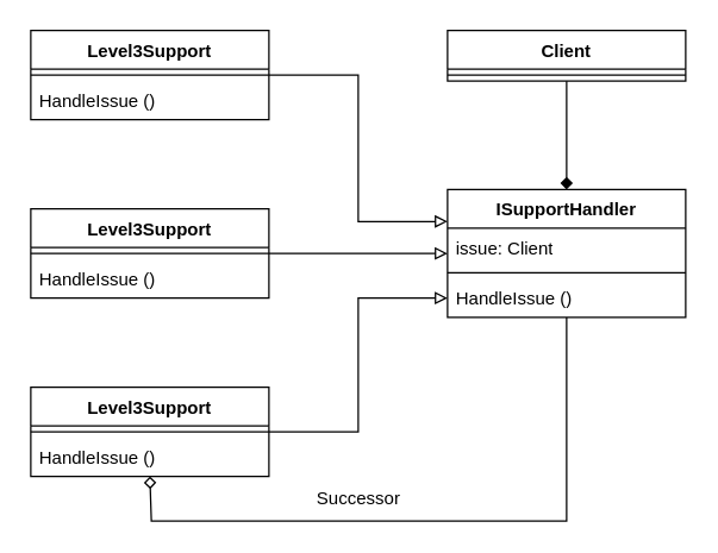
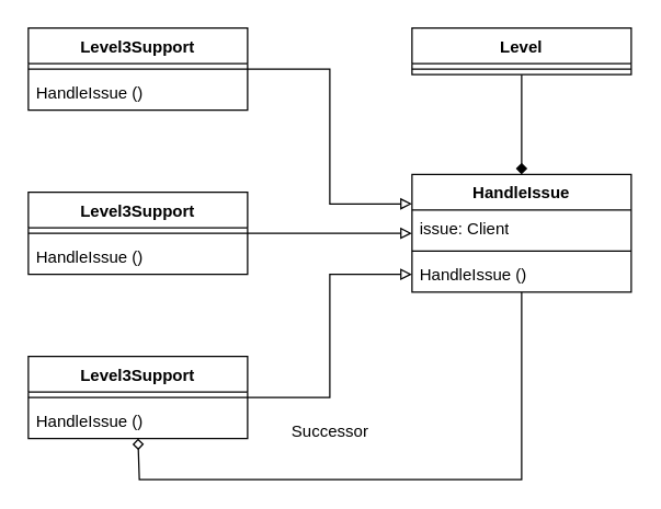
- <mxCell id="3" value="Client" style="swimlane;fontStyle=1;align=center;verticalAlign=top;childLayout=stackLayout;horizontal=1;startSize=26;horizontalStack=0;resizeParent=1;resizeParentMax=0;resizeLast=0;collapsible=1;marginBottom=0;whiteSpace=wrap;html=1;" vertex="1" parent="1"><mxGeometry x="300" y="20" width="160" height="34" as="geometry" /></mxCell>
+ <mxCell id="3" value="Level" style="swimlane;fontStyle=1;align=center;verticalAlign=top;childLayout=stackLayout;horizontal=1;startSize=26;horizontalStack=0;resizeParent=1;resizeParentMax=0;resizeLast=0;collapsible=1;marginBottom=0;whiteSpace=wrap;html=1;" vertex="1" parent="1"><mxGeometry x="300" y="20" width="160" height="34" as="geometry" /></mxCell>
- <mxCell id="5" value="ISupportHandler" style="swimlane;fontStyle=1;align=center;verticalAlign=top;childLayout=stackLayout;horizontal=1;startSize=26;horizontalStack=0;resizeParent=1;resizeParentMax=0;resizeLast=0;collapsible=1;marginBottom=0;whiteSpace=wrap;html=1;" vertex="1" parent="1"><mxGeometry x="300" y="127" width="160" height="86" as="geometry" /></mxCell>
+ <mxCell id="5" value="HandleIssue" style="swimlane;fontStyle=1;align=center;verticalAlign=top;childLayout=stackLayout;horizontal=1;startSize=26;horizontalStack=0;resizeParent=1;resizeParentMax=0;resizeLast=0;collapsible=1;marginBottom=0;whiteSpace=wrap;html=1;" vertex="1" parent="1"><mxGeometry x="300" y="127" width="160" height="86" as="geometry" /></mxCell>
- <mxCell id="22" value="Successor" style="text;html=1;align=center;verticalAlign=middle;resizable=0;points=[];autosize=1;strokeColor=none;fillColor=none;" vertex="1" parent="1"><mxGeometry x="200" y="320" width="80" height="30" as="geometry" /></mxCell>
+ <mxCell id="22" value="Successor" style="text;html=1;align=center;verticalAlign=middle;resizable=0;points=[];autosize=1;strokeColor=none;fillColor=none;" vertex="1" parent="1"><mxGeometry x="200" y="300" width="80" height="30" as="geometry" /></mxCell>
